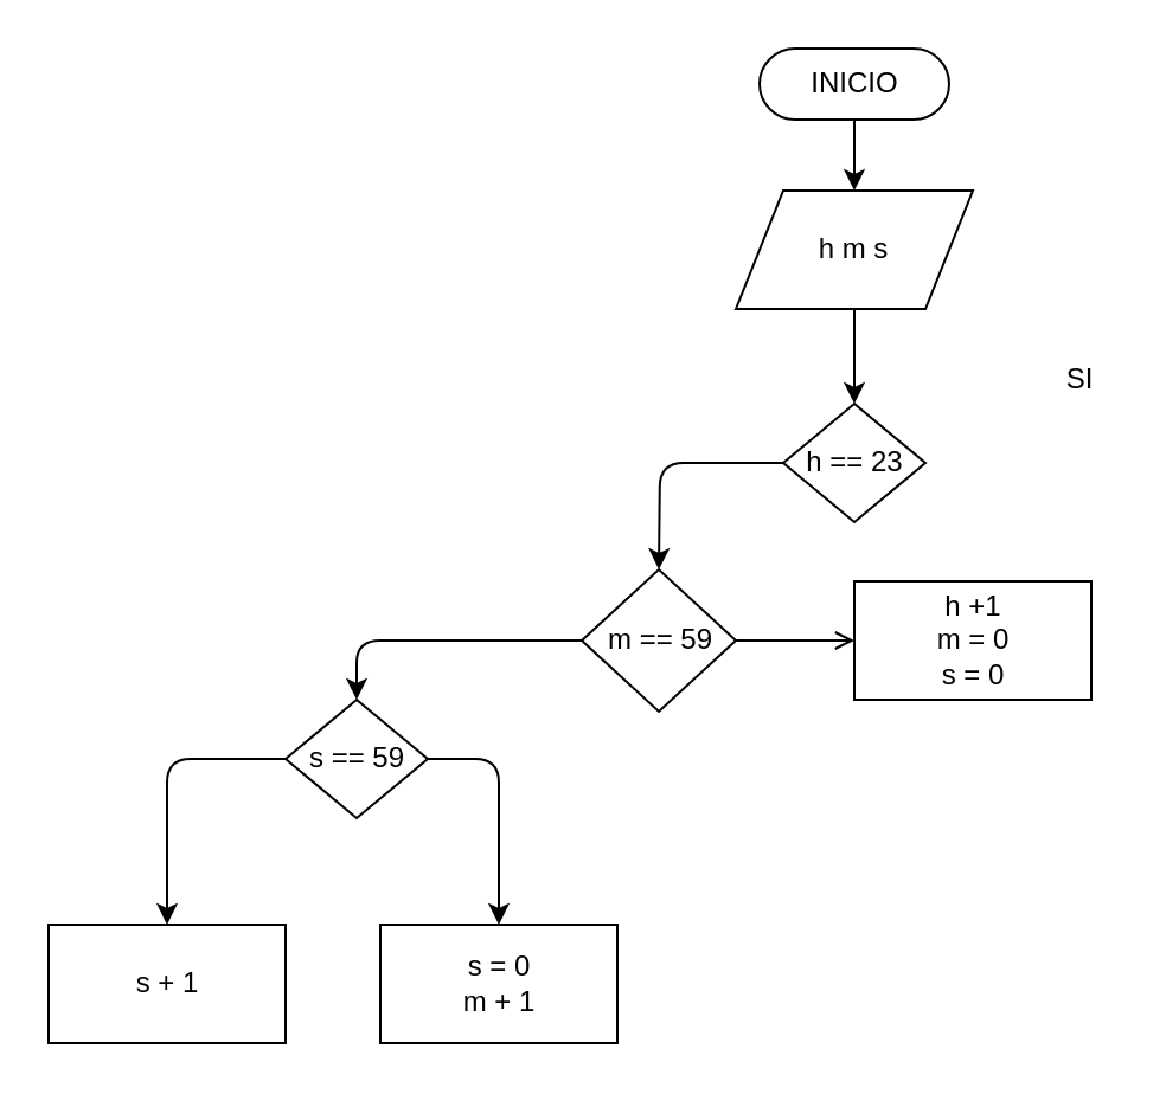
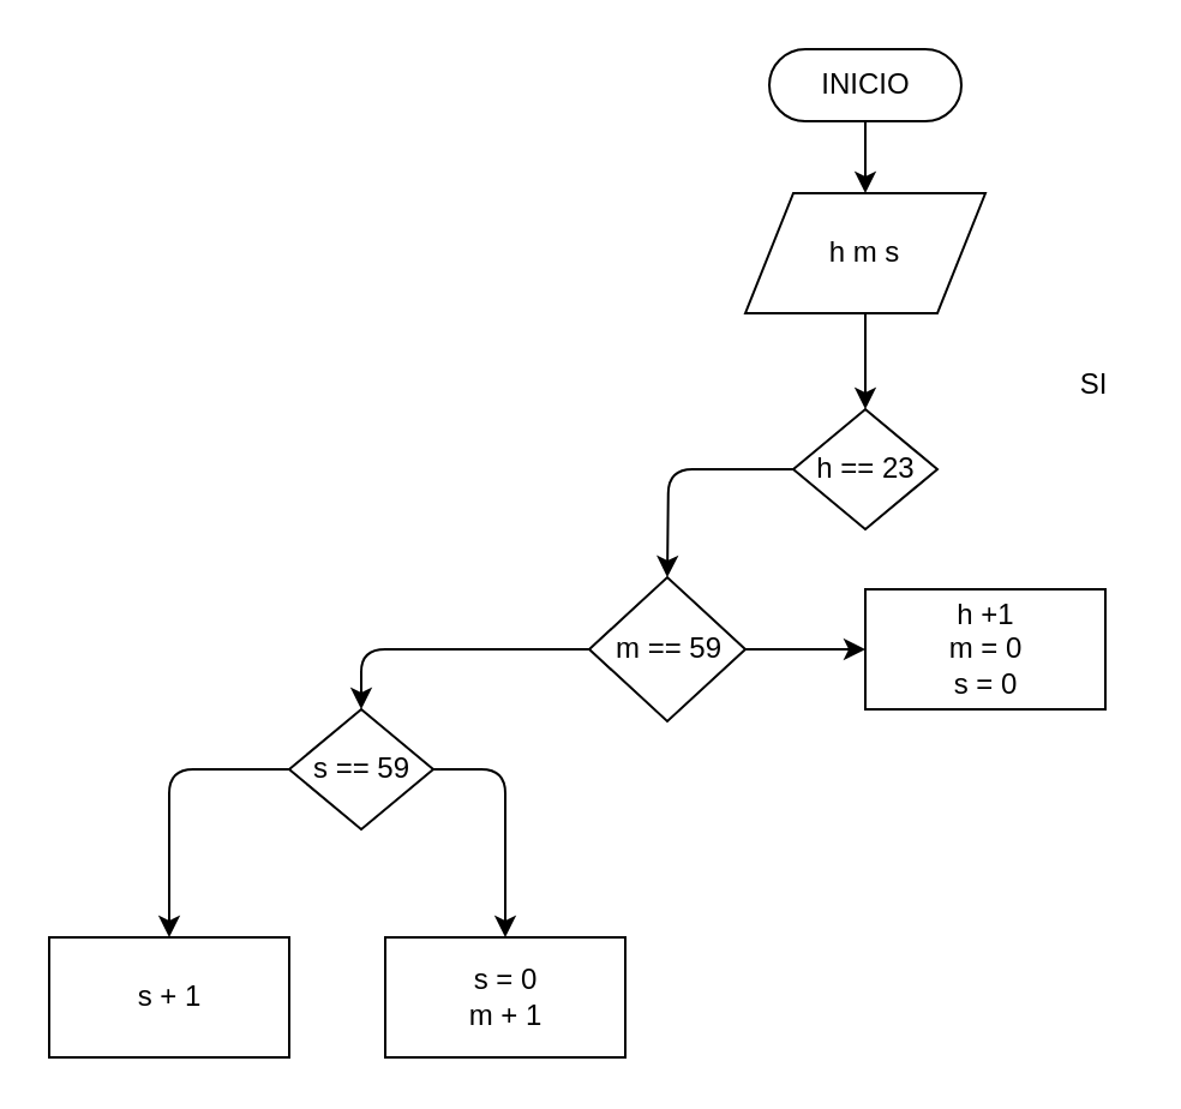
- <mxCell id="9" style="edgeStyle=none;html=1;exitX=0.5;exitY=0;exitDx=0;exitDy=0;entryX=0;entryY=0.5;entryDx=0;entryDy=0;endArrow=open;" edge="1" parent="1" source="11" target="14"><mxGeometry relative="1" as="geometry" /></mxCell>
+ <mxCell id="9" style="edgeStyle=none;html=1;exitX=0.5;exitY=0;exitDx=0;exitDy=0;entryX=0;entryY=0.5;entryDx=0;entryDy=0;" edge="1" parent="1" source="11" target="14"><mxGeometry relative="1" as="geometry" /></mxCell>
